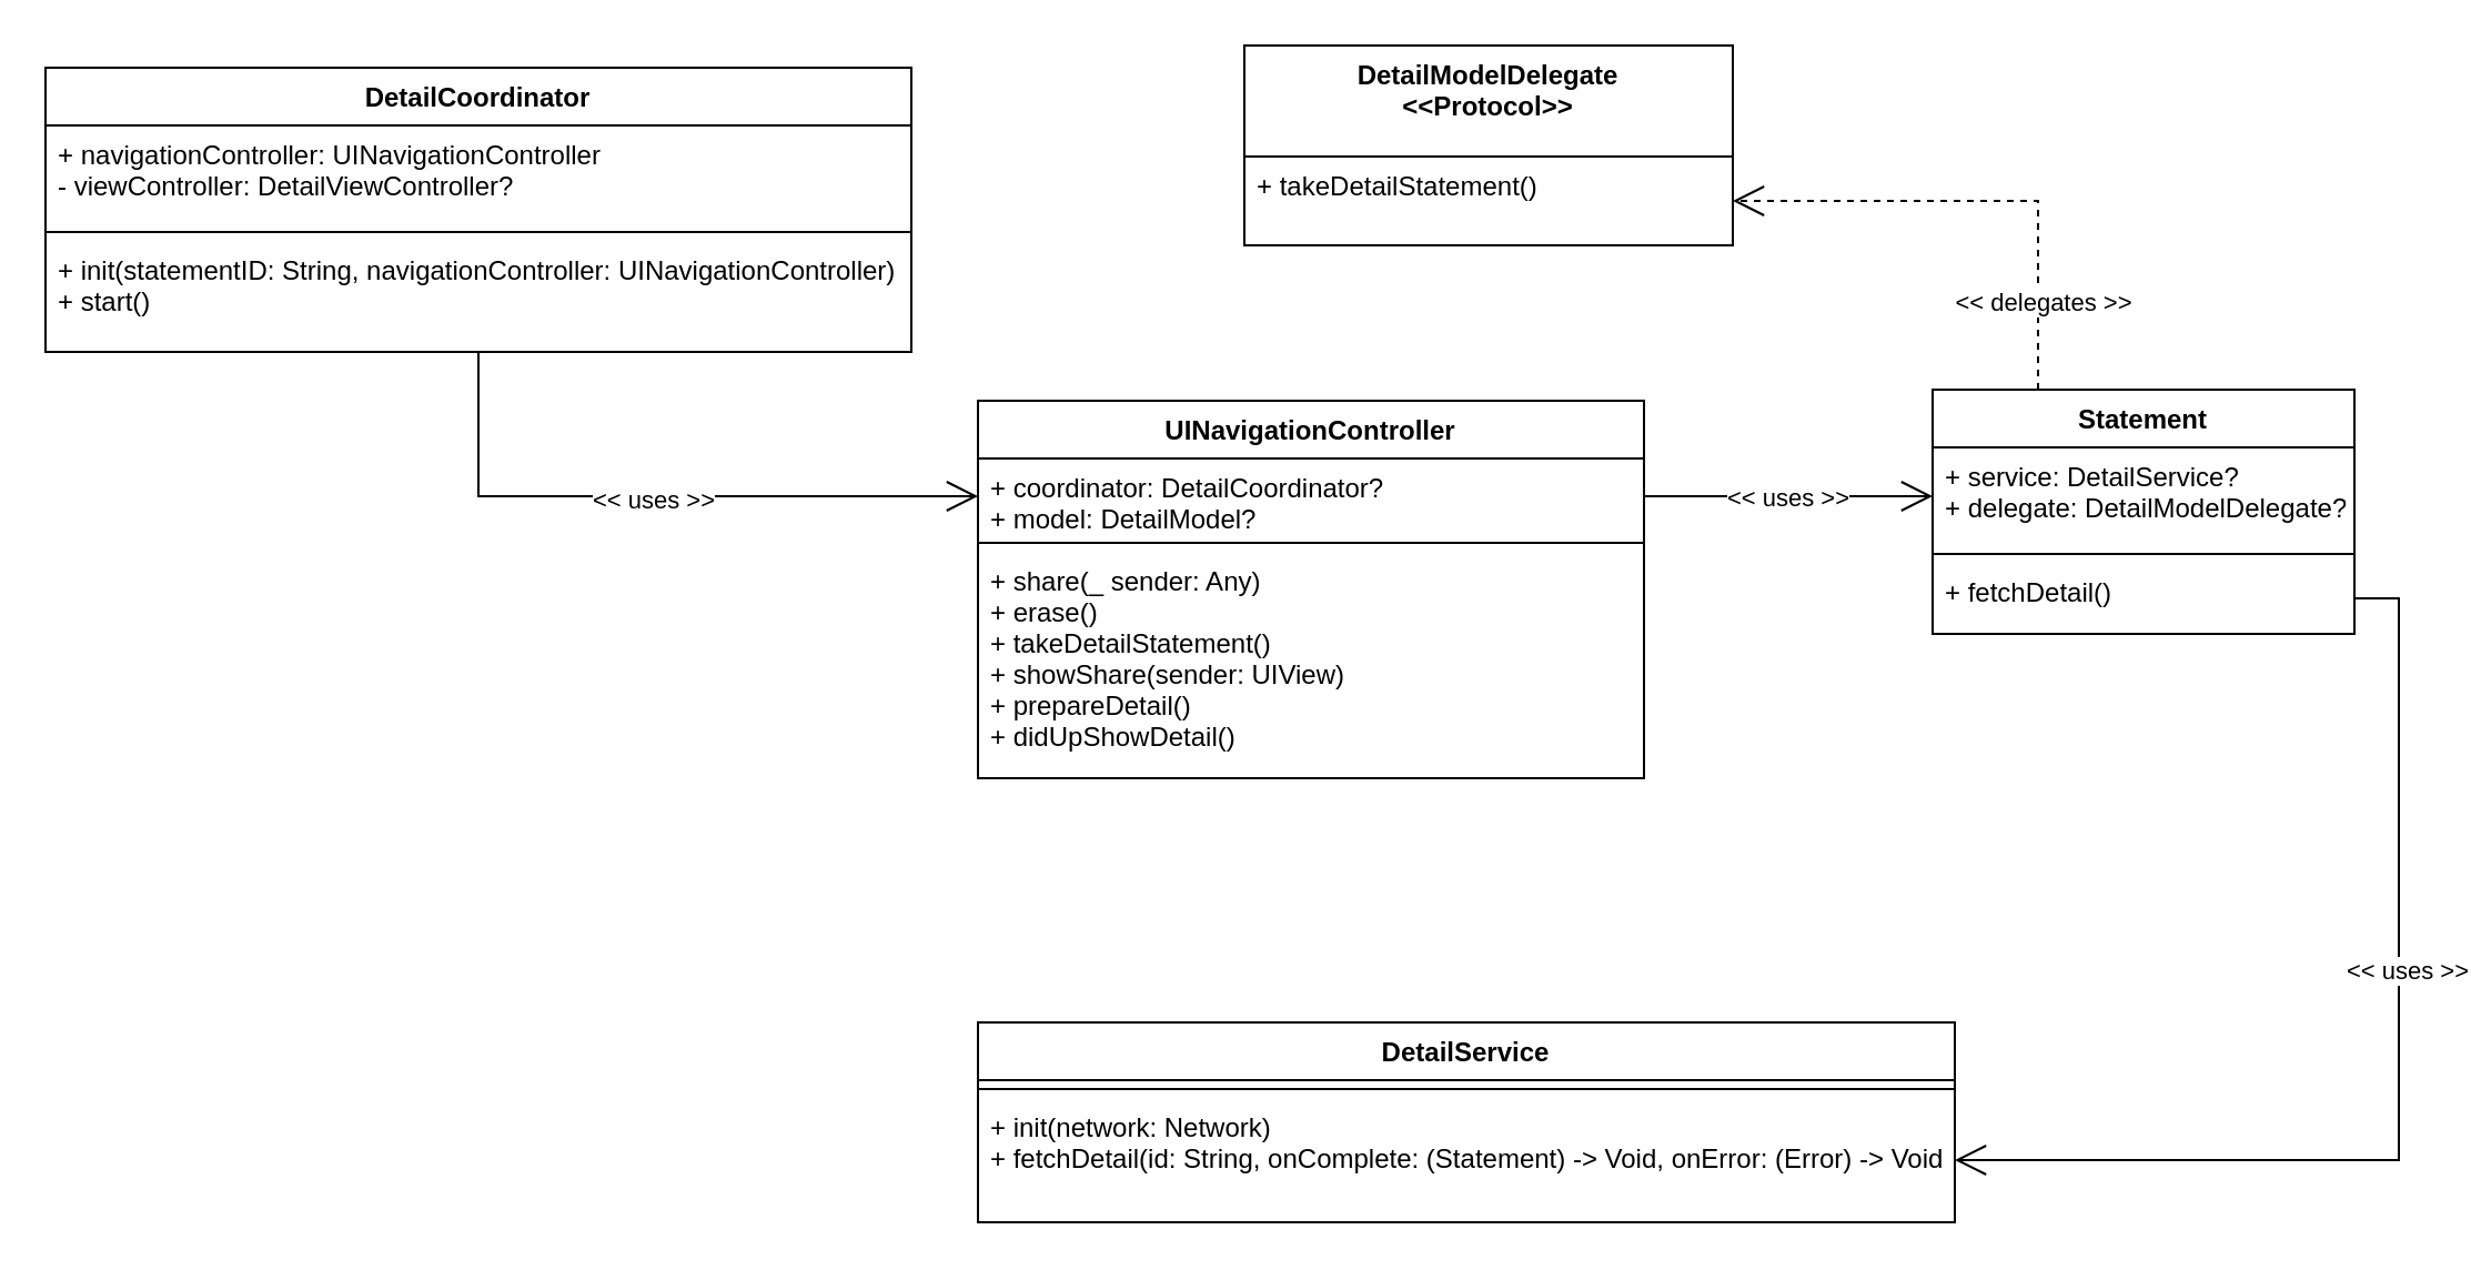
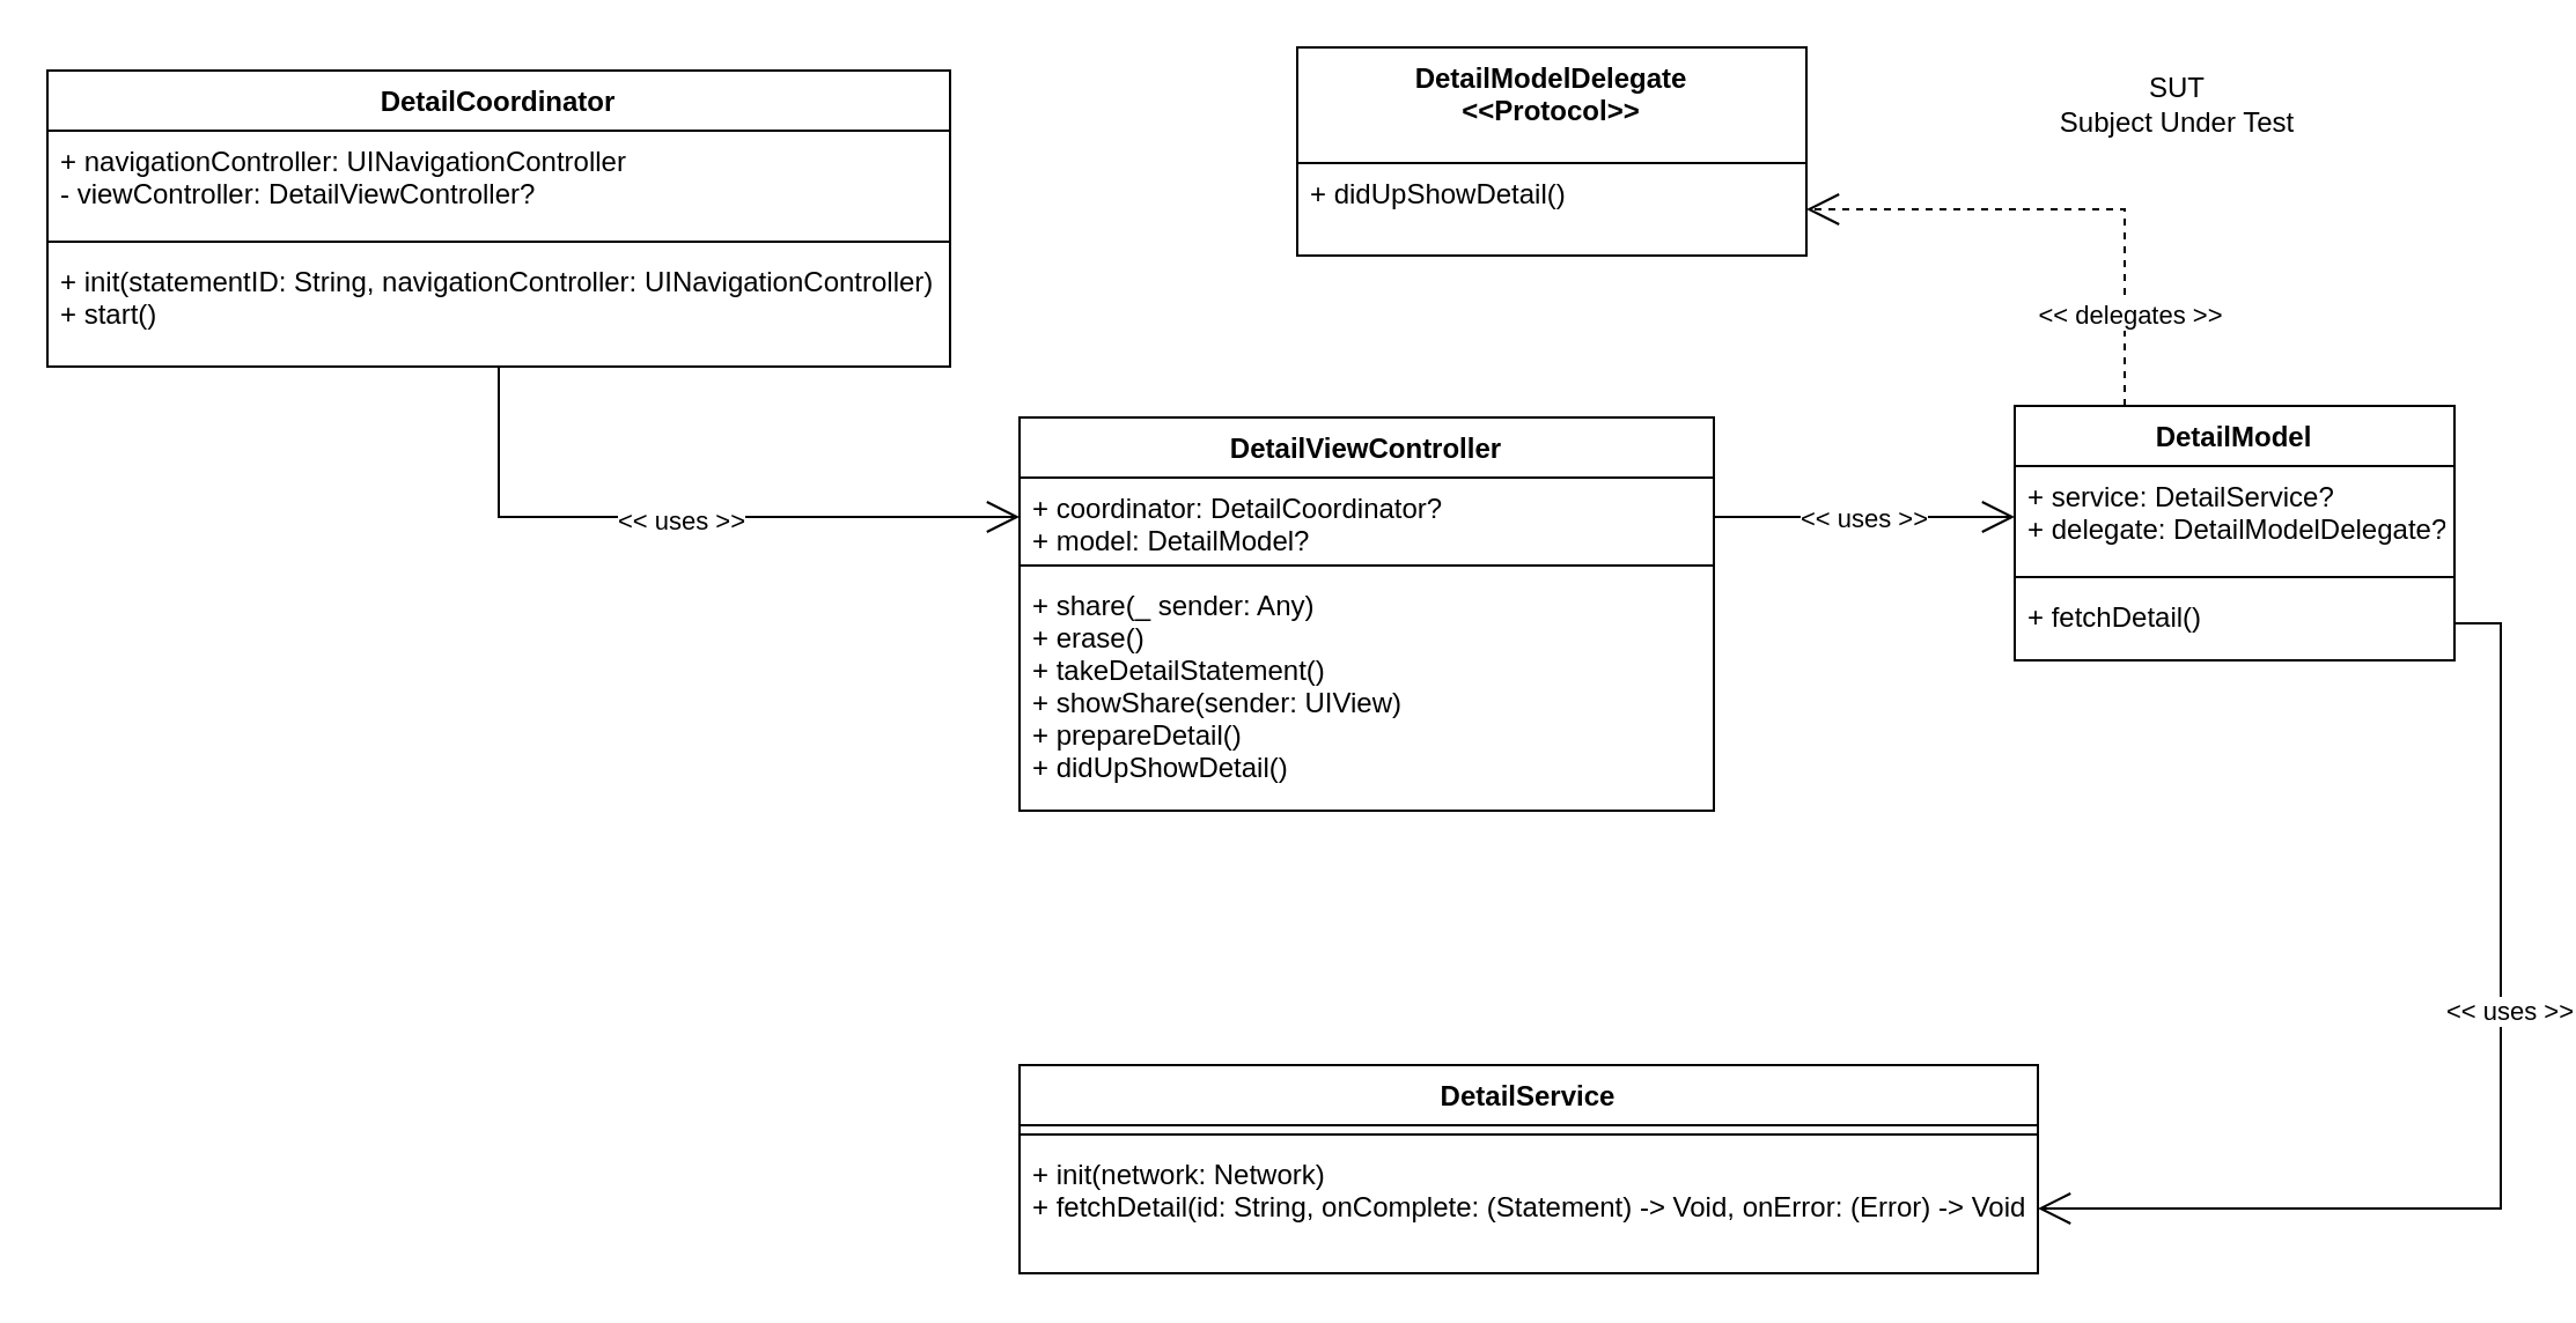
+ <mxCell id="25" value="SUT&lt;br&gt;Subject Under Test" style="text;html=1;align=center;verticalAlign=middle;resizable=0;points=[];autosize=1;strokeColor=none;fillColor=none;" vertex="1" parent="1"><mxGeometry x="880" y="30" width="120" height="30" as="geometry" /></mxCell>
- <mxCell id="7" value="+ takeDetailStatement()" style="text;strokeColor=none;fillColor=none;align=left;verticalAlign=top;spacingLeft=4;spacingRight=4;overflow=hidden;rotatable=0;points=[[0,0.5],[1,0.5]];portConstraint=eastwest;" vertex="1" parent="6"><mxGeometry y="50" width="220" height="40" as="geometry" /></mxCell>
+ <mxCell id="7" value="+ didUpShowDetail()" style="text;strokeColor=none;fillColor=none;align=left;verticalAlign=top;spacingLeft=4;spacingRight=4;overflow=hidden;rotatable=0;points=[[0,0.5],[1,0.5]];portConstraint=eastwest;" vertex="1" parent="6"><mxGeometry y="50" width="220" height="40" as="geometry" /></mxCell>
- <mxCell id="10" value="Statement" style="swimlane;fontStyle=1;align=center;verticalAlign=top;childLayout=stackLayout;horizontal=1;startSize=26;horizontalStack=0;resizeParent=1;resizeParentMax=0;resizeLast=0;collapsible=1;marginBottom=0;" vertex="1" parent="1"><mxGeometry x="870" y="175" width="190" height="110" as="geometry" /></mxCell>
+ <mxCell id="10" value="DetailModel" style="swimlane;fontStyle=1;align=center;verticalAlign=top;childLayout=stackLayout;horizontal=1;startSize=26;horizontalStack=0;resizeParent=1;resizeParentMax=0;resizeLast=0;collapsible=1;marginBottom=0;" vertex="1" parent="1"><mxGeometry x="870" y="175" width="190" height="110" as="geometry" /></mxCell>
- <mxCell id="2" value="UINavigationController" style="swimlane;fontStyle=1;align=center;verticalAlign=top;childLayout=stackLayout;horizontal=1;startSize=26;horizontalStack=0;resizeParent=1;resizeParentMax=0;resizeLast=0;collapsible=1;marginBottom=0;" vertex="1" parent="1"><mxGeometry x="440" y="180" width="300" height="170" as="geometry" /></mxCell>
+ <mxCell id="2" value="DetailViewController" style="swimlane;fontStyle=1;align=center;verticalAlign=top;childLayout=stackLayout;horizontal=1;startSize=26;horizontalStack=0;resizeParent=1;resizeParentMax=0;resizeLast=0;collapsible=1;marginBottom=0;" vertex="1" parent="1"><mxGeometry x="440" y="180" width="300" height="170" as="geometry" /></mxCell>
